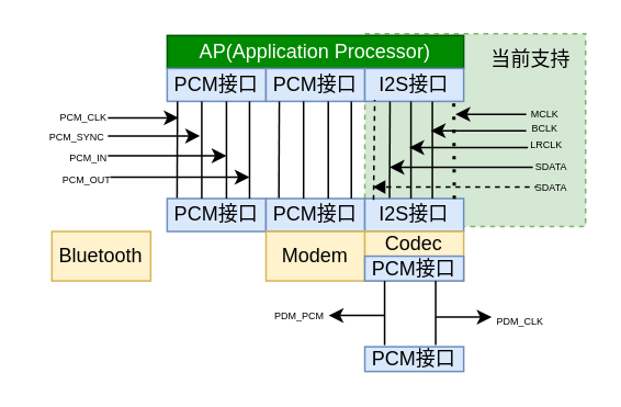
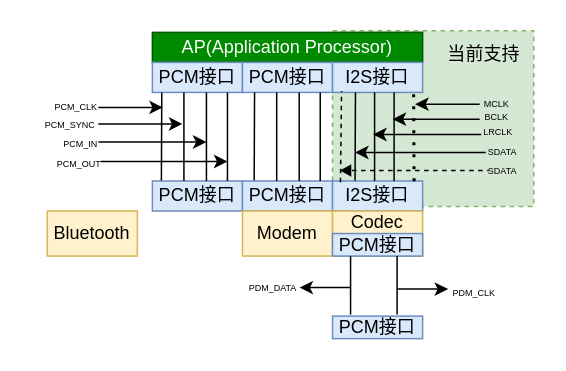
- <mxCell id="46" value="&lt;font style=&quot;font-size: 6px;&quot;&gt;PDM_PCM&lt;/font&gt;" style="text;html=1;align=center;verticalAlign=middle;resizable=0;points=[];autosize=1;strokeColor=none;fillColor=none;" parent="1" vertex="1"><mxGeometry x="156" y="177" width="50" height="26" as="geometry" /></mxCell>
+ <mxCell id="46" value="&lt;font style=&quot;font-size: 6px;&quot;&gt;PDM_DATA&lt;/font&gt;" style="text;html=1;align=center;verticalAlign=middle;resizable=0;points=[];autosize=1;strokeColor=none;fillColor=none;" parent="1" vertex="1"><mxGeometry x="156" y="177" width="50" height="26" as="geometry" /></mxCell>
